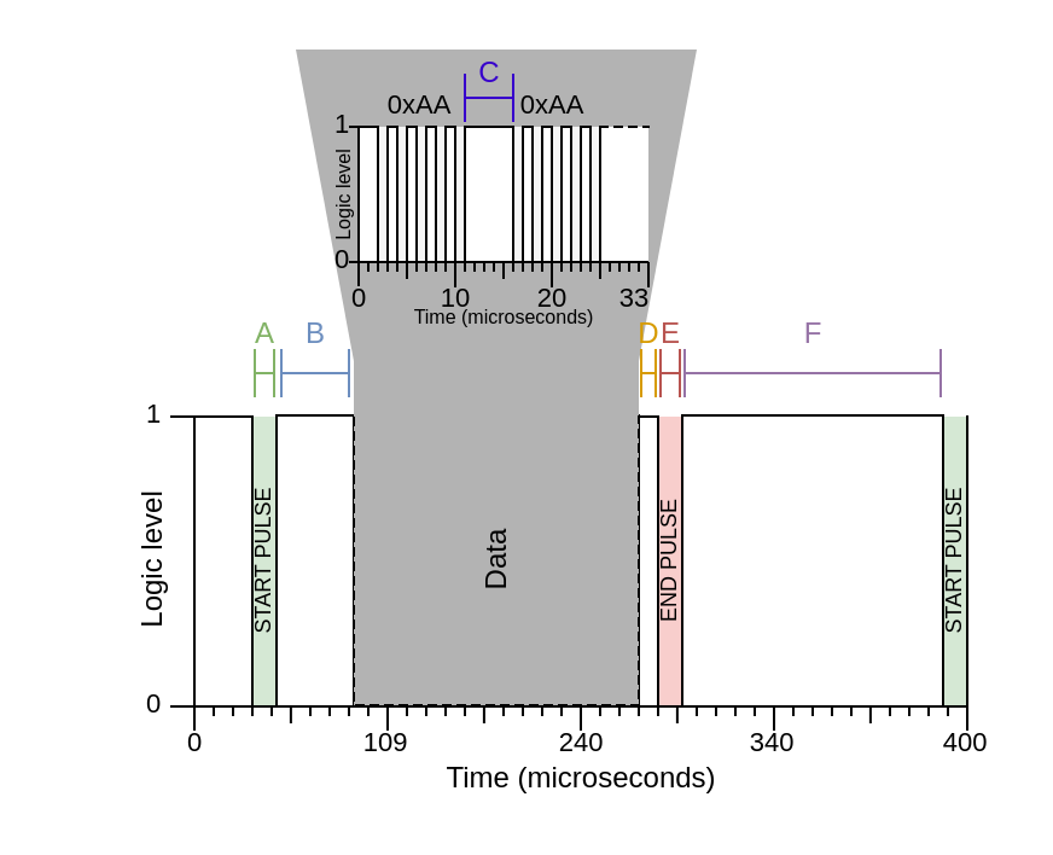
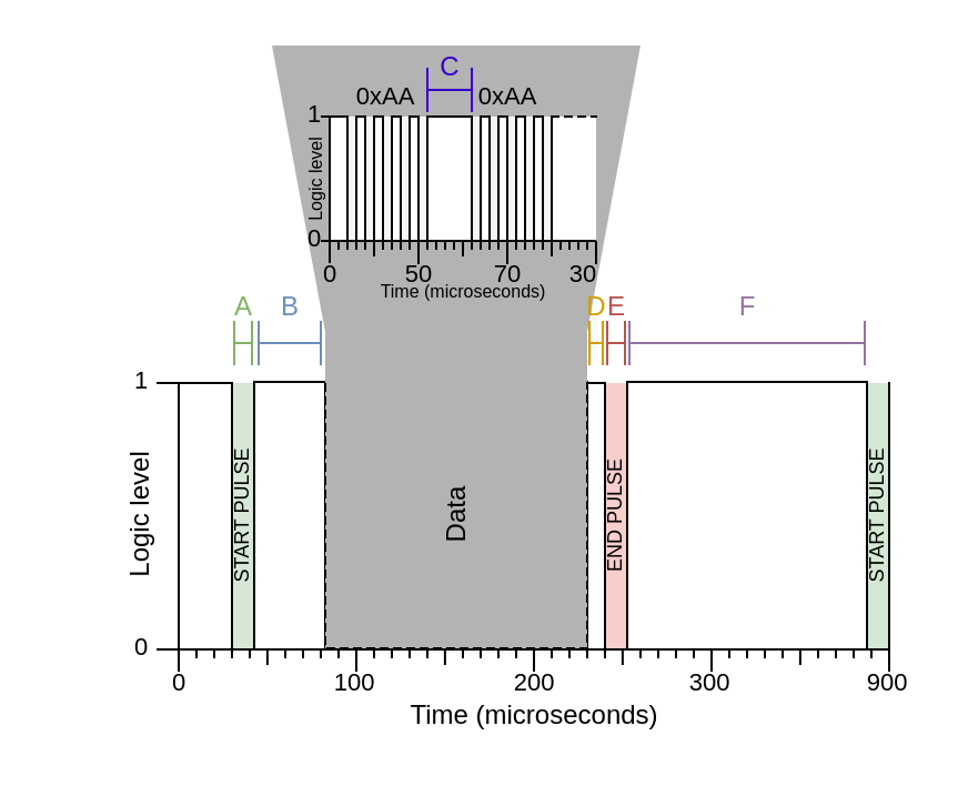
- <mxCell id="140" value="10" style="text;html=1;align=center;verticalAlign=middle;resizable=0;points=[];autosize=1;fontSize=11;" vertex="1" parent="1"><mxGeometry x="176" y="114" width="24" height="18" as="geometry" /></mxCell>
+ <mxCell id="140" value="50" style="text;html=1;align=center;verticalAlign=middle;resizable=0;points=[];autosize=1;fontSize=11;" vertex="1" parent="1"><mxGeometry x="176" y="114" width="24" height="18" as="geometry" /></mxCell>
- <mxCell id="141" value="20" style="text;html=1;align=center;verticalAlign=middle;resizable=0;points=[];autosize=1;fontSize=11;" vertex="1" parent="1"><mxGeometry x="216" y="114" width="24" height="18" as="geometry" /></mxCell>
+ <mxCell id="141" value="70" style="text;html=1;align=center;verticalAlign=middle;resizable=0;points=[];autosize=1;fontSize=11;" vertex="1" parent="1"><mxGeometry x="216" y="114" width="24" height="18" as="geometry" /></mxCell>
- <mxCell id="142" value="33" style="text;html=1;align=center;verticalAlign=middle;resizable=0;points=[];autosize=1;fontSize=11;" vertex="1" parent="1"><mxGeometry x="250" y="114" width="24" height="18" as="geometry" /></mxCell>
+ <mxCell id="142" value="30" style="text;html=1;align=center;verticalAlign=middle;resizable=0;points=[];autosize=1;fontSize=11;" vertex="1" parent="1"><mxGeometry x="250" y="114" width="24" height="18" as="geometry" /></mxCell>
- <mxCell id="65" value="109&lt;br&gt;" style="text;html=1;align=center;verticalAlign=middle;resizable=0;points=[];autosize=1;fontSize=11;" parent="1" vertex="1"><mxGeometry x="144" y="298" width="30" height="18" as="geometry" /></mxCell>
+ <mxCell id="65" value="100&lt;br&gt;" style="text;html=1;align=center;verticalAlign=middle;resizable=0;points=[];autosize=1;fontSize=11;" parent="1" vertex="1"><mxGeometry x="144" y="298" width="30" height="18" as="geometry" /></mxCell>
- <mxCell id="66" value="240" style="text;html=1;align=center;verticalAlign=middle;resizable=0;points=[];autosize=1;fontSize=11;" parent="1" vertex="1"><mxGeometry x="225" y="298" width="30" height="18" as="geometry" /></mxCell>
+ <mxCell id="66" value="200" style="text;html=1;align=center;verticalAlign=middle;resizable=0;points=[];autosize=1;fontSize=11;" parent="1" vertex="1"><mxGeometry x="225" y="298" width="30" height="18" as="geometry" /></mxCell>
- <mxCell id="67" value="340" style="text;html=1;align=center;verticalAlign=middle;resizable=0;points=[];autosize=1;fontSize=11;" parent="1" vertex="1"><mxGeometry x="304" y="298" width="30" height="18" as="geometry" /></mxCell>
+ <mxCell id="67" value="300" style="text;html=1;align=center;verticalAlign=middle;resizable=0;points=[];autosize=1;fontSize=11;" parent="1" vertex="1"><mxGeometry x="304" y="298" width="30" height="18" as="geometry" /></mxCell>
- <mxCell id="68" value="400" style="text;html=1;align=center;verticalAlign=middle;resizable=0;points=[];autosize=1;fontSize=11;" parent="1" vertex="1"><mxGeometry x="384" y="298" width="30" height="18" as="geometry" /></mxCell>
+ <mxCell id="68" value="900" style="text;html=1;align=center;verticalAlign=middle;resizable=0;points=[];autosize=1;fontSize=11;" parent="1" vertex="1"><mxGeometry x="384" y="298" width="30" height="18" as="geometry" /></mxCell>
